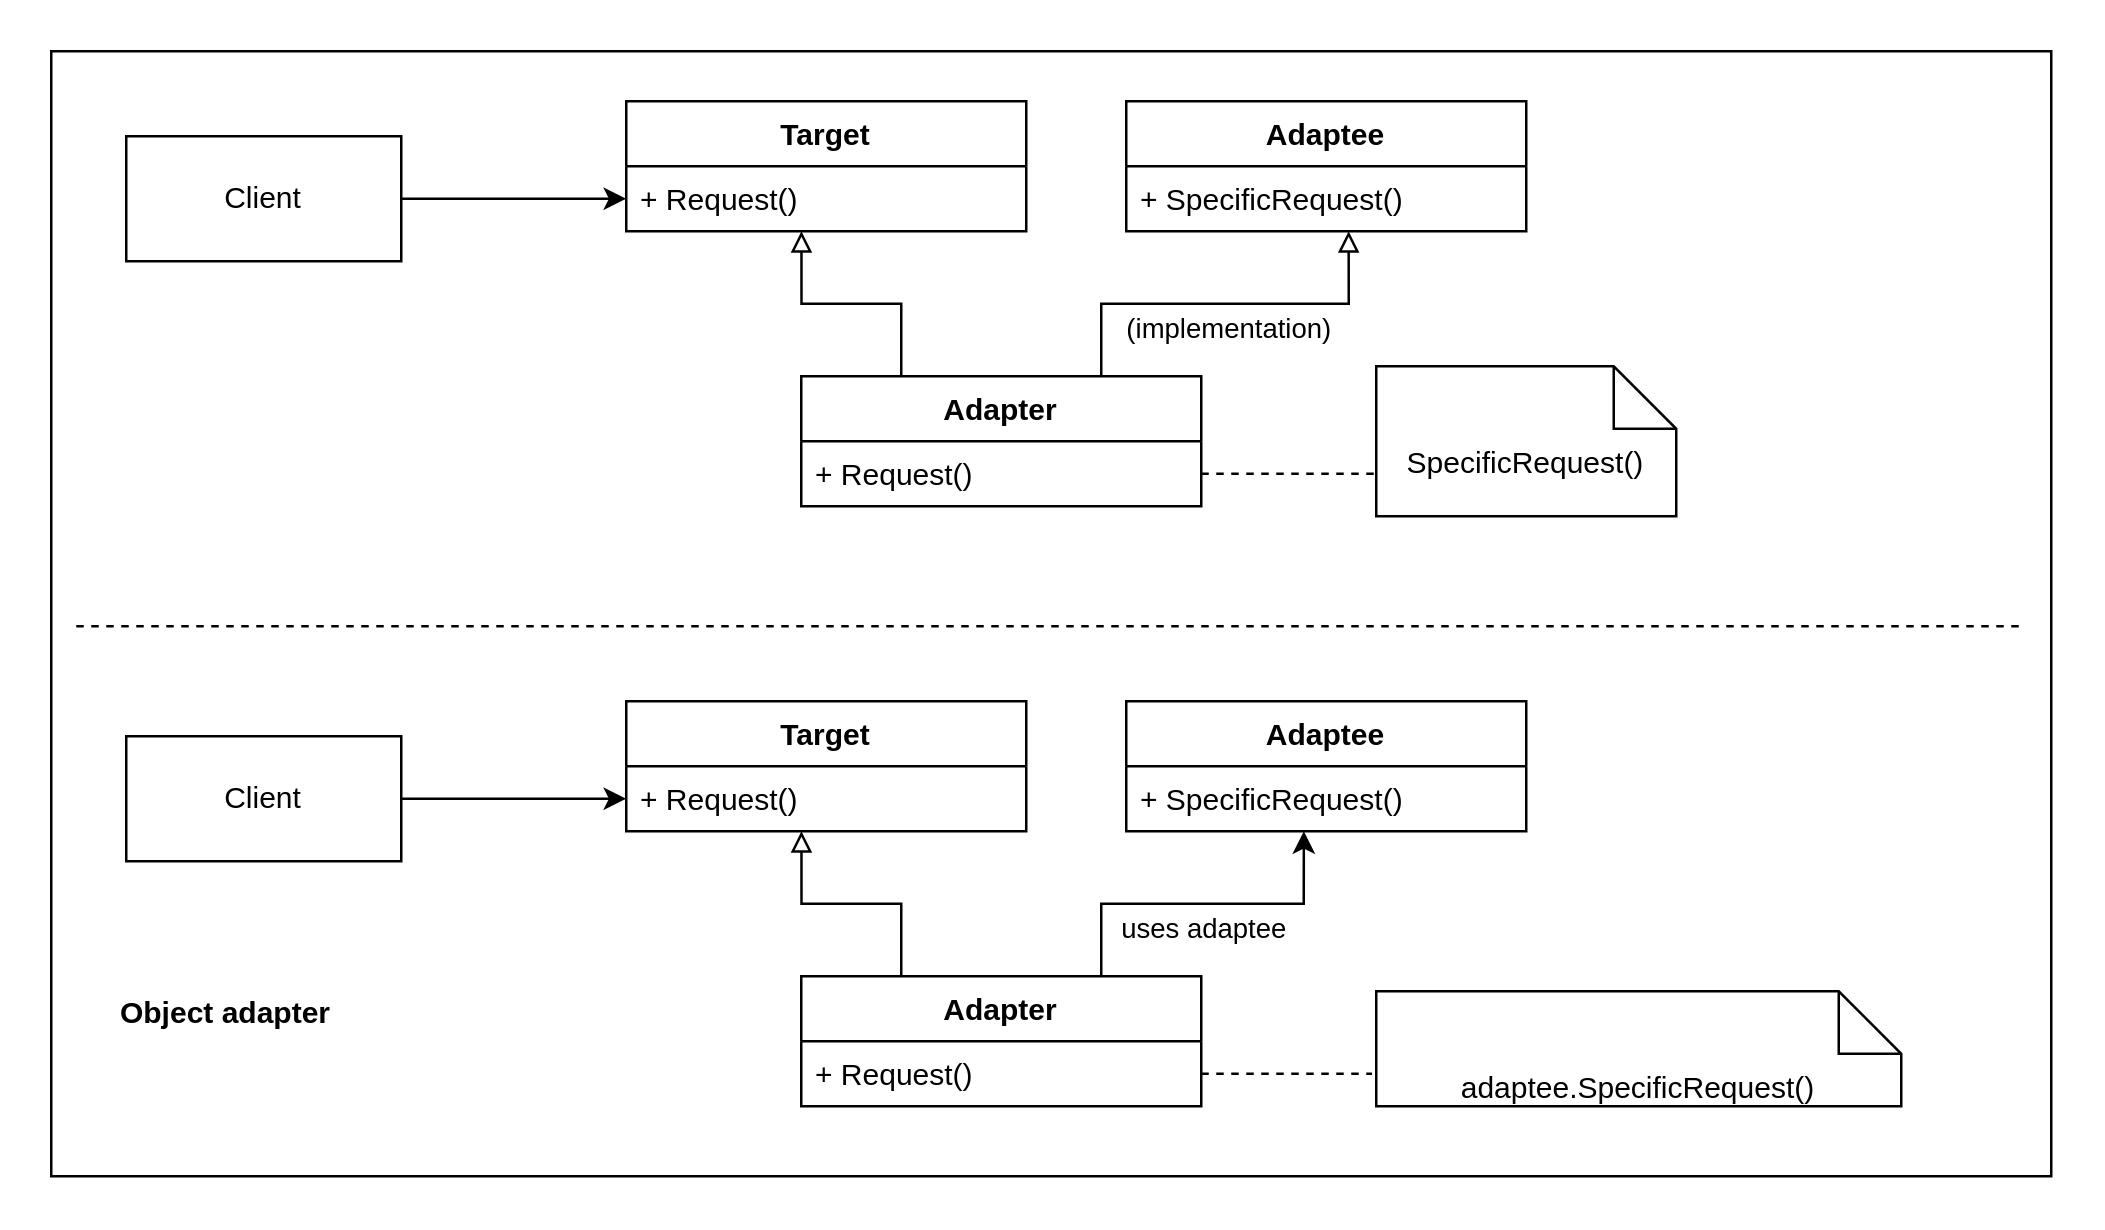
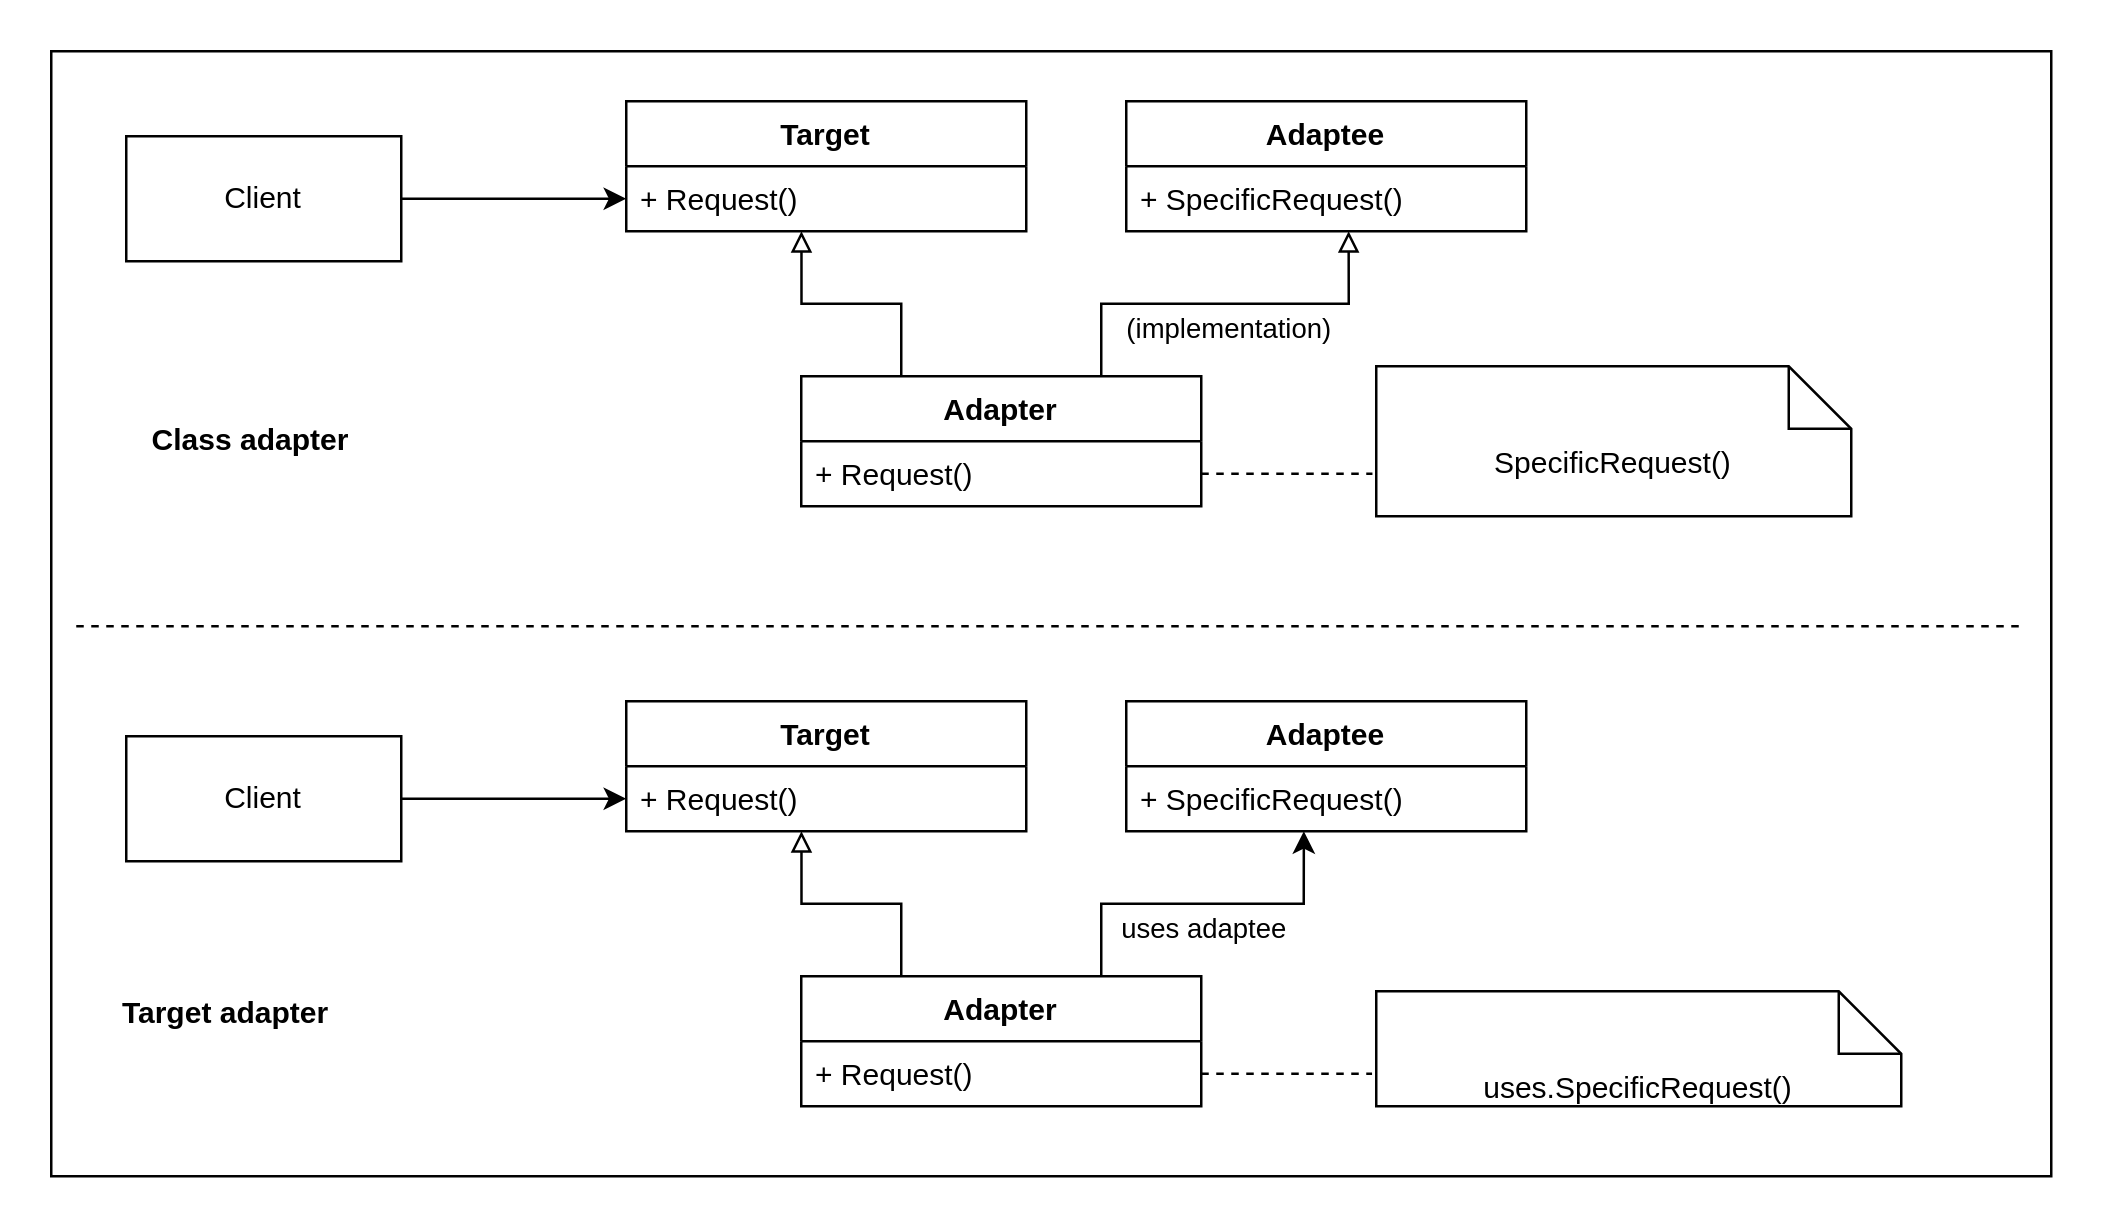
+ <mxCell id="31" value="Class adapter" style="text;html=1;strokeColor=none;fillColor=none;align=center;verticalAlign=middle;whiteSpace=wrap;rounded=0;fontStyle=1" vertex="1" parent="1"><mxGeometry x="30" y="161" width="140" height="30" as="geometry" /></mxCell>
- <mxCell id="14" value="SpecificRequest()" style="shape=note2;boundedLbl=1;whiteSpace=wrap;html=1;size=25;verticalAlign=top;align=center;" vertex="1" parent="1"><mxGeometry x="550" y="146" width="120" height="60" as="geometry" /></mxCell>
+ <mxCell id="14" value="SpecificRequest()" style="shape=note2;boundedLbl=1;whiteSpace=wrap;html=1;size=25;verticalAlign=top;align=center;" vertex="1" parent="1"><mxGeometry x="550" y="146" width="190" height="60" as="geometry" /></mxCell>
- <mxCell id="30" value="Object adapter" style="text;html=1;strokeColor=none;fillColor=none;align=center;verticalAlign=middle;whiteSpace=wrap;rounded=0;fontStyle=1" vertex="1" parent="1"><mxGeometry x="20" y="390" width="140" height="30" as="geometry" /></mxCell>
+ <mxCell id="30" value="Target adapter" style="text;html=1;strokeColor=none;fillColor=none;align=center;verticalAlign=middle;whiteSpace=wrap;rounded=0;fontStyle=1" vertex="1" parent="1"><mxGeometry x="20" y="390" width="140" height="30" as="geometry" /></mxCell>
- <mxCell id="28" value="adaptee.SpecificRequest()" style="shape=note2;boundedLbl=1;whiteSpace=wrap;html=1;size=25;verticalAlign=top;align=center;" vertex="1" parent="1"><mxGeometry x="550" y="396" width="210" height="46" as="geometry" /></mxCell>
+ <mxCell id="28" value="uses.SpecificRequest()" style="shape=note2;boundedLbl=1;whiteSpace=wrap;html=1;size=25;verticalAlign=top;align=center;" vertex="1" parent="1"><mxGeometry x="550" y="396" width="210" height="46" as="geometry" /></mxCell>
